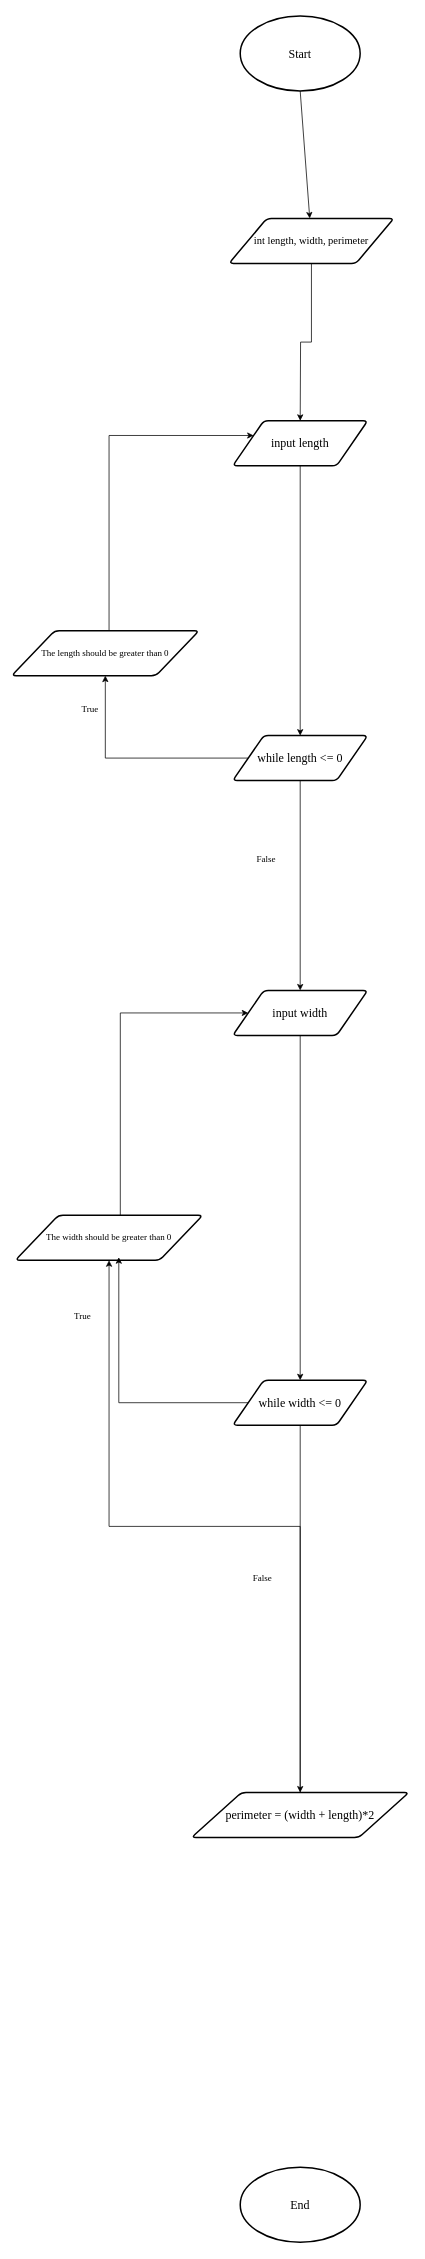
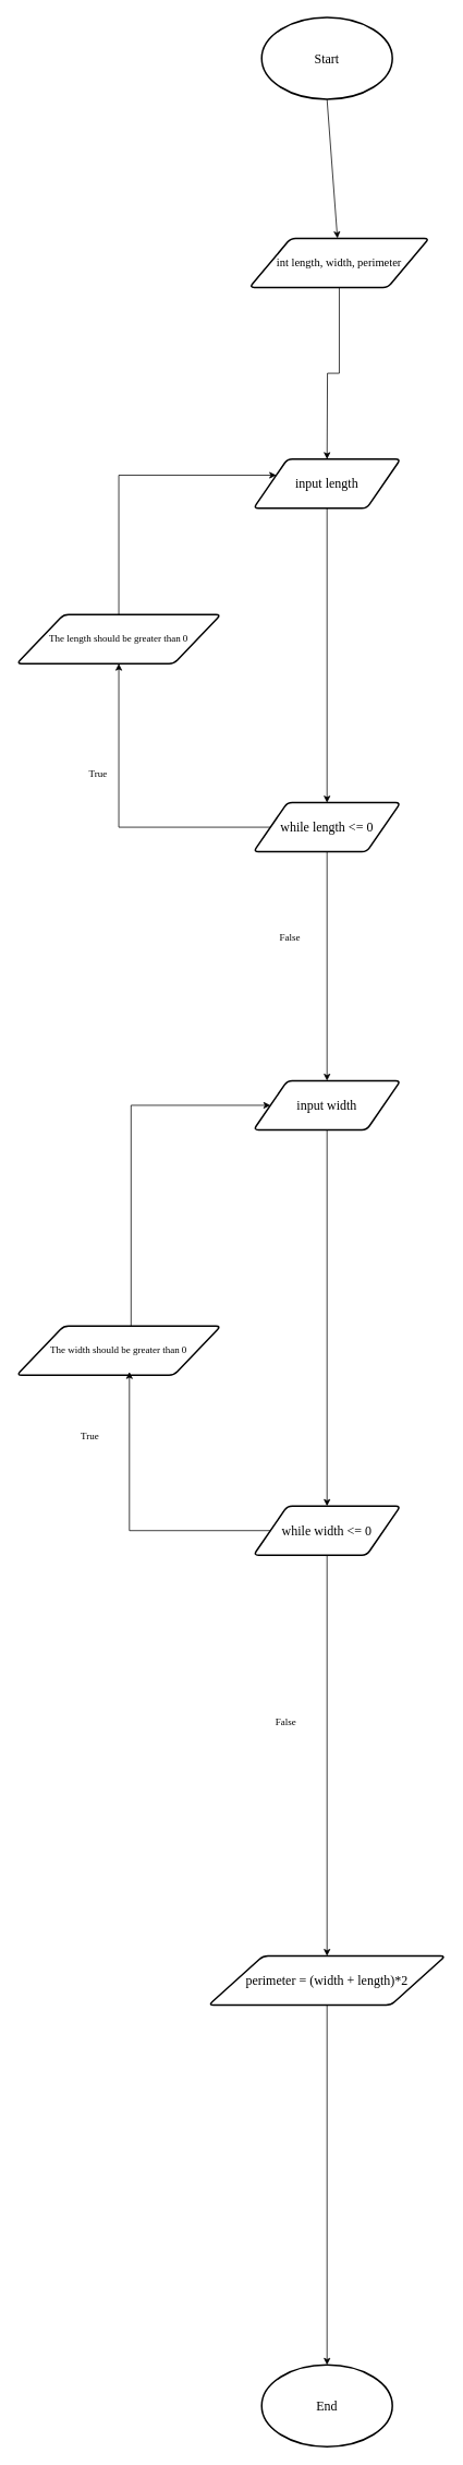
- <mxCell id="14" value="&lt;div align=&quot;left&quot;&gt;The length should be greater than 0&lt;br&gt;&lt;/div&gt;" style="shape=parallelogram;html=1;strokeWidth=2;perimeter=parallelogramPerimeter;whiteSpace=wrap;rounded=1;arcSize=12;size=0.23;fontFamily=Times New Roman;" parent="1" vertex="1"><mxGeometry x="15" y="840" width="250" height="60" as="geometry" /></mxCell>
+ <mxCell id="14" value="&lt;div align=&quot;left&quot;&gt;The length should be greater than 0&lt;br&gt;&lt;/div&gt;" style="shape=parallelogram;html=1;strokeWidth=2;perimeter=parallelogramPerimeter;whiteSpace=wrap;rounded=1;arcSize=12;size=0.23;fontFamily=Times New Roman;" parent="1" vertex="1"><mxGeometry x="20" y="750" width="250" height="60" as="geometry" /></mxCell>
- <mxCell id="23" style="edgeStyle=orthogonalEdgeStyle;rounded=0;orthogonalLoop=1;jettySize=auto;html=1;" parent="1" source="24" target="18" edge="1"><mxGeometry relative="1" as="geometry" /></mxCell>
+ <mxCell id="23" style="edgeStyle=orthogonalEdgeStyle;rounded=0;orthogonalLoop=1;jettySize=auto;html=1;" parent="1" source="24" target="25" edge="1"><mxGeometry relative="1" as="geometry" /></mxCell>
